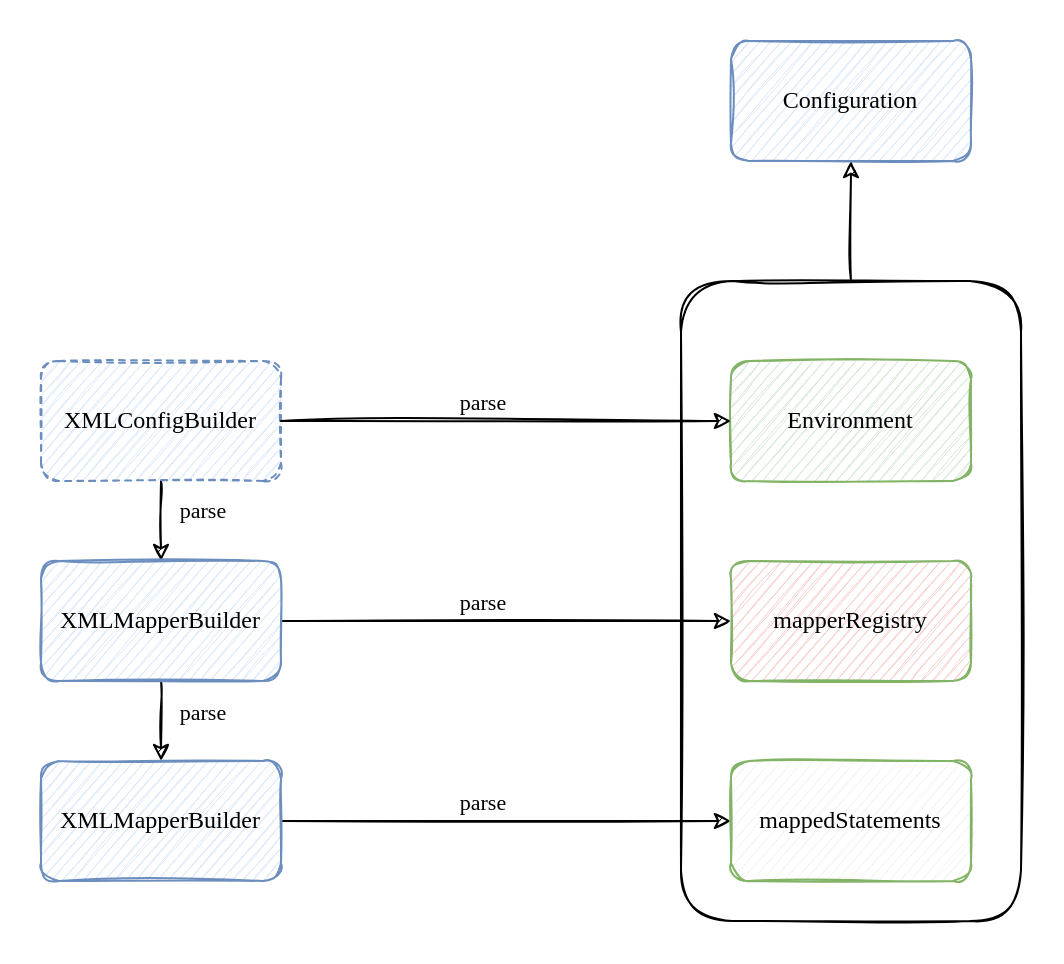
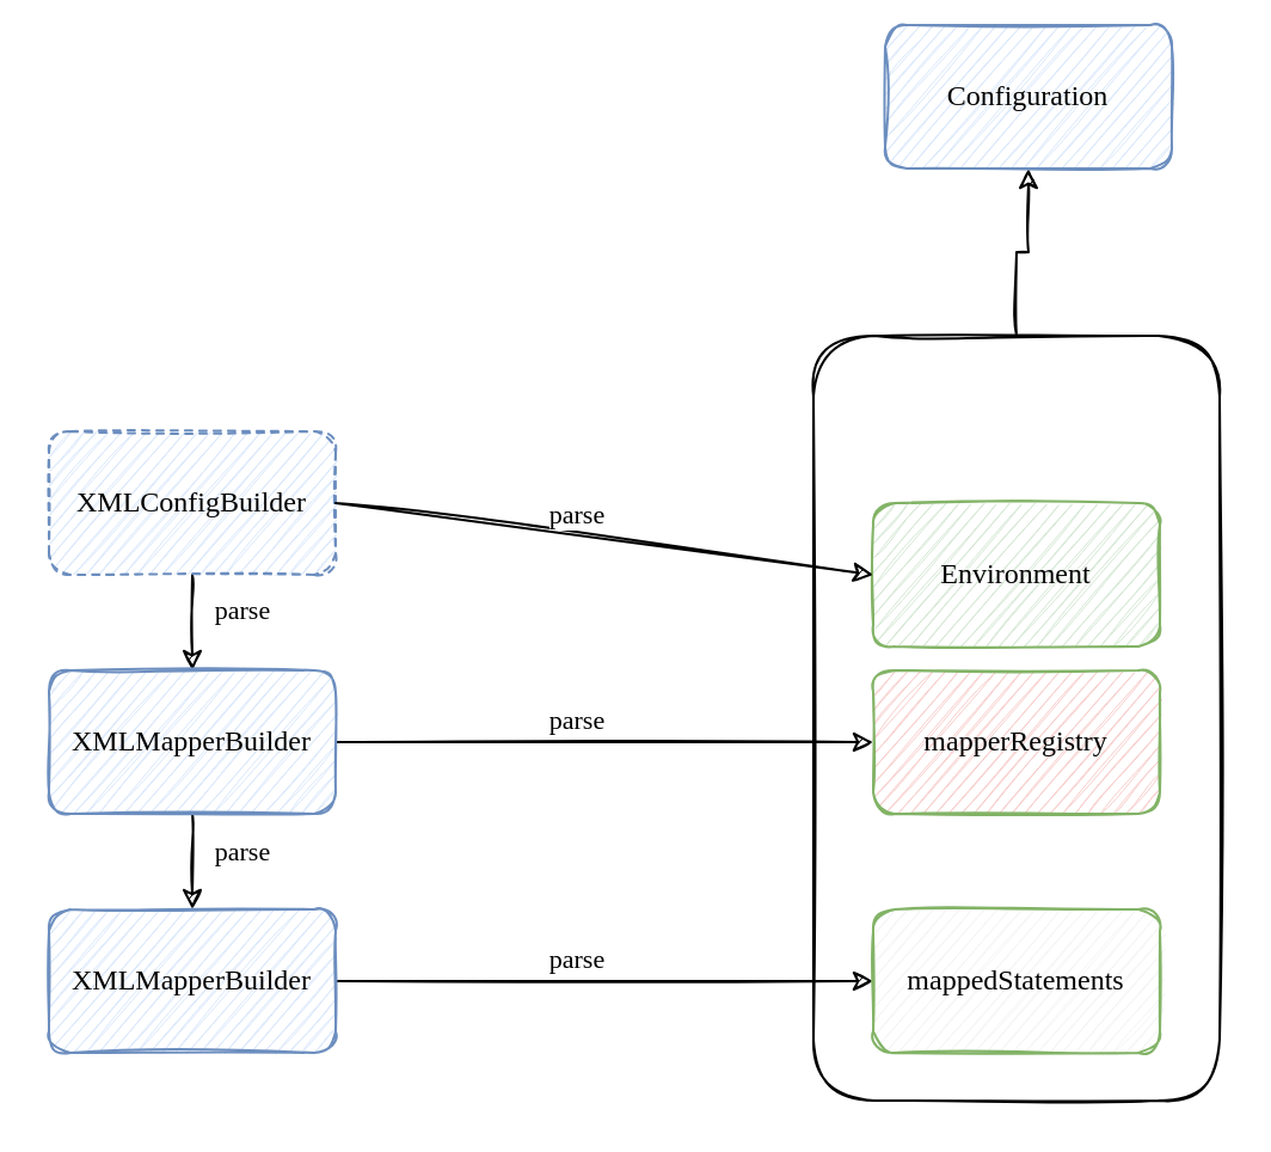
- <mxCell id="8" value="Configuration" style="rounded=1;whiteSpace=wrap;html=1;fillColor=#dae8fc;strokeColor=#6c8ebf;shadow=0;fontFamily=Comic Sans MS;gradientColor=none;sketch=1;" vertex="1" parent="1"><mxGeometry x="365" y="20" width="120" height="60" as="geometry" /></mxCell>
+ <mxCell id="8" value="Configuration" style="rounded=1;whiteSpace=wrap;html=1;fillColor=#dae8fc;strokeColor=#6c8ebf;shadow=0;fontFamily=Comic Sans MS;gradientColor=none;sketch=1;" vertex="1" parent="1"><mxGeometry x="370" y="10" width="120" height="60" as="geometry" /></mxCell>
- <mxCell id="7" value="Environment" style="rounded=1;whiteSpace=wrap;html=1;fillColor=#d5e8d4;strokeColor=#82b366;shadow=0;fontFamily=Comic Sans MS;sketch=1;" vertex="1" parent="1"><mxGeometry x="365" y="180" width="120" height="60" as="geometry" /></mxCell>
+ <mxCell id="7" value="Environment" style="rounded=1;whiteSpace=wrap;html=1;fillColor=#d5e8d4;strokeColor=#82b366;shadow=0;fontFamily=Comic Sans MS;sketch=1;" vertex="1" parent="1"><mxGeometry x="365" y="210" width="120" height="60" as="geometry" /></mxCell>
